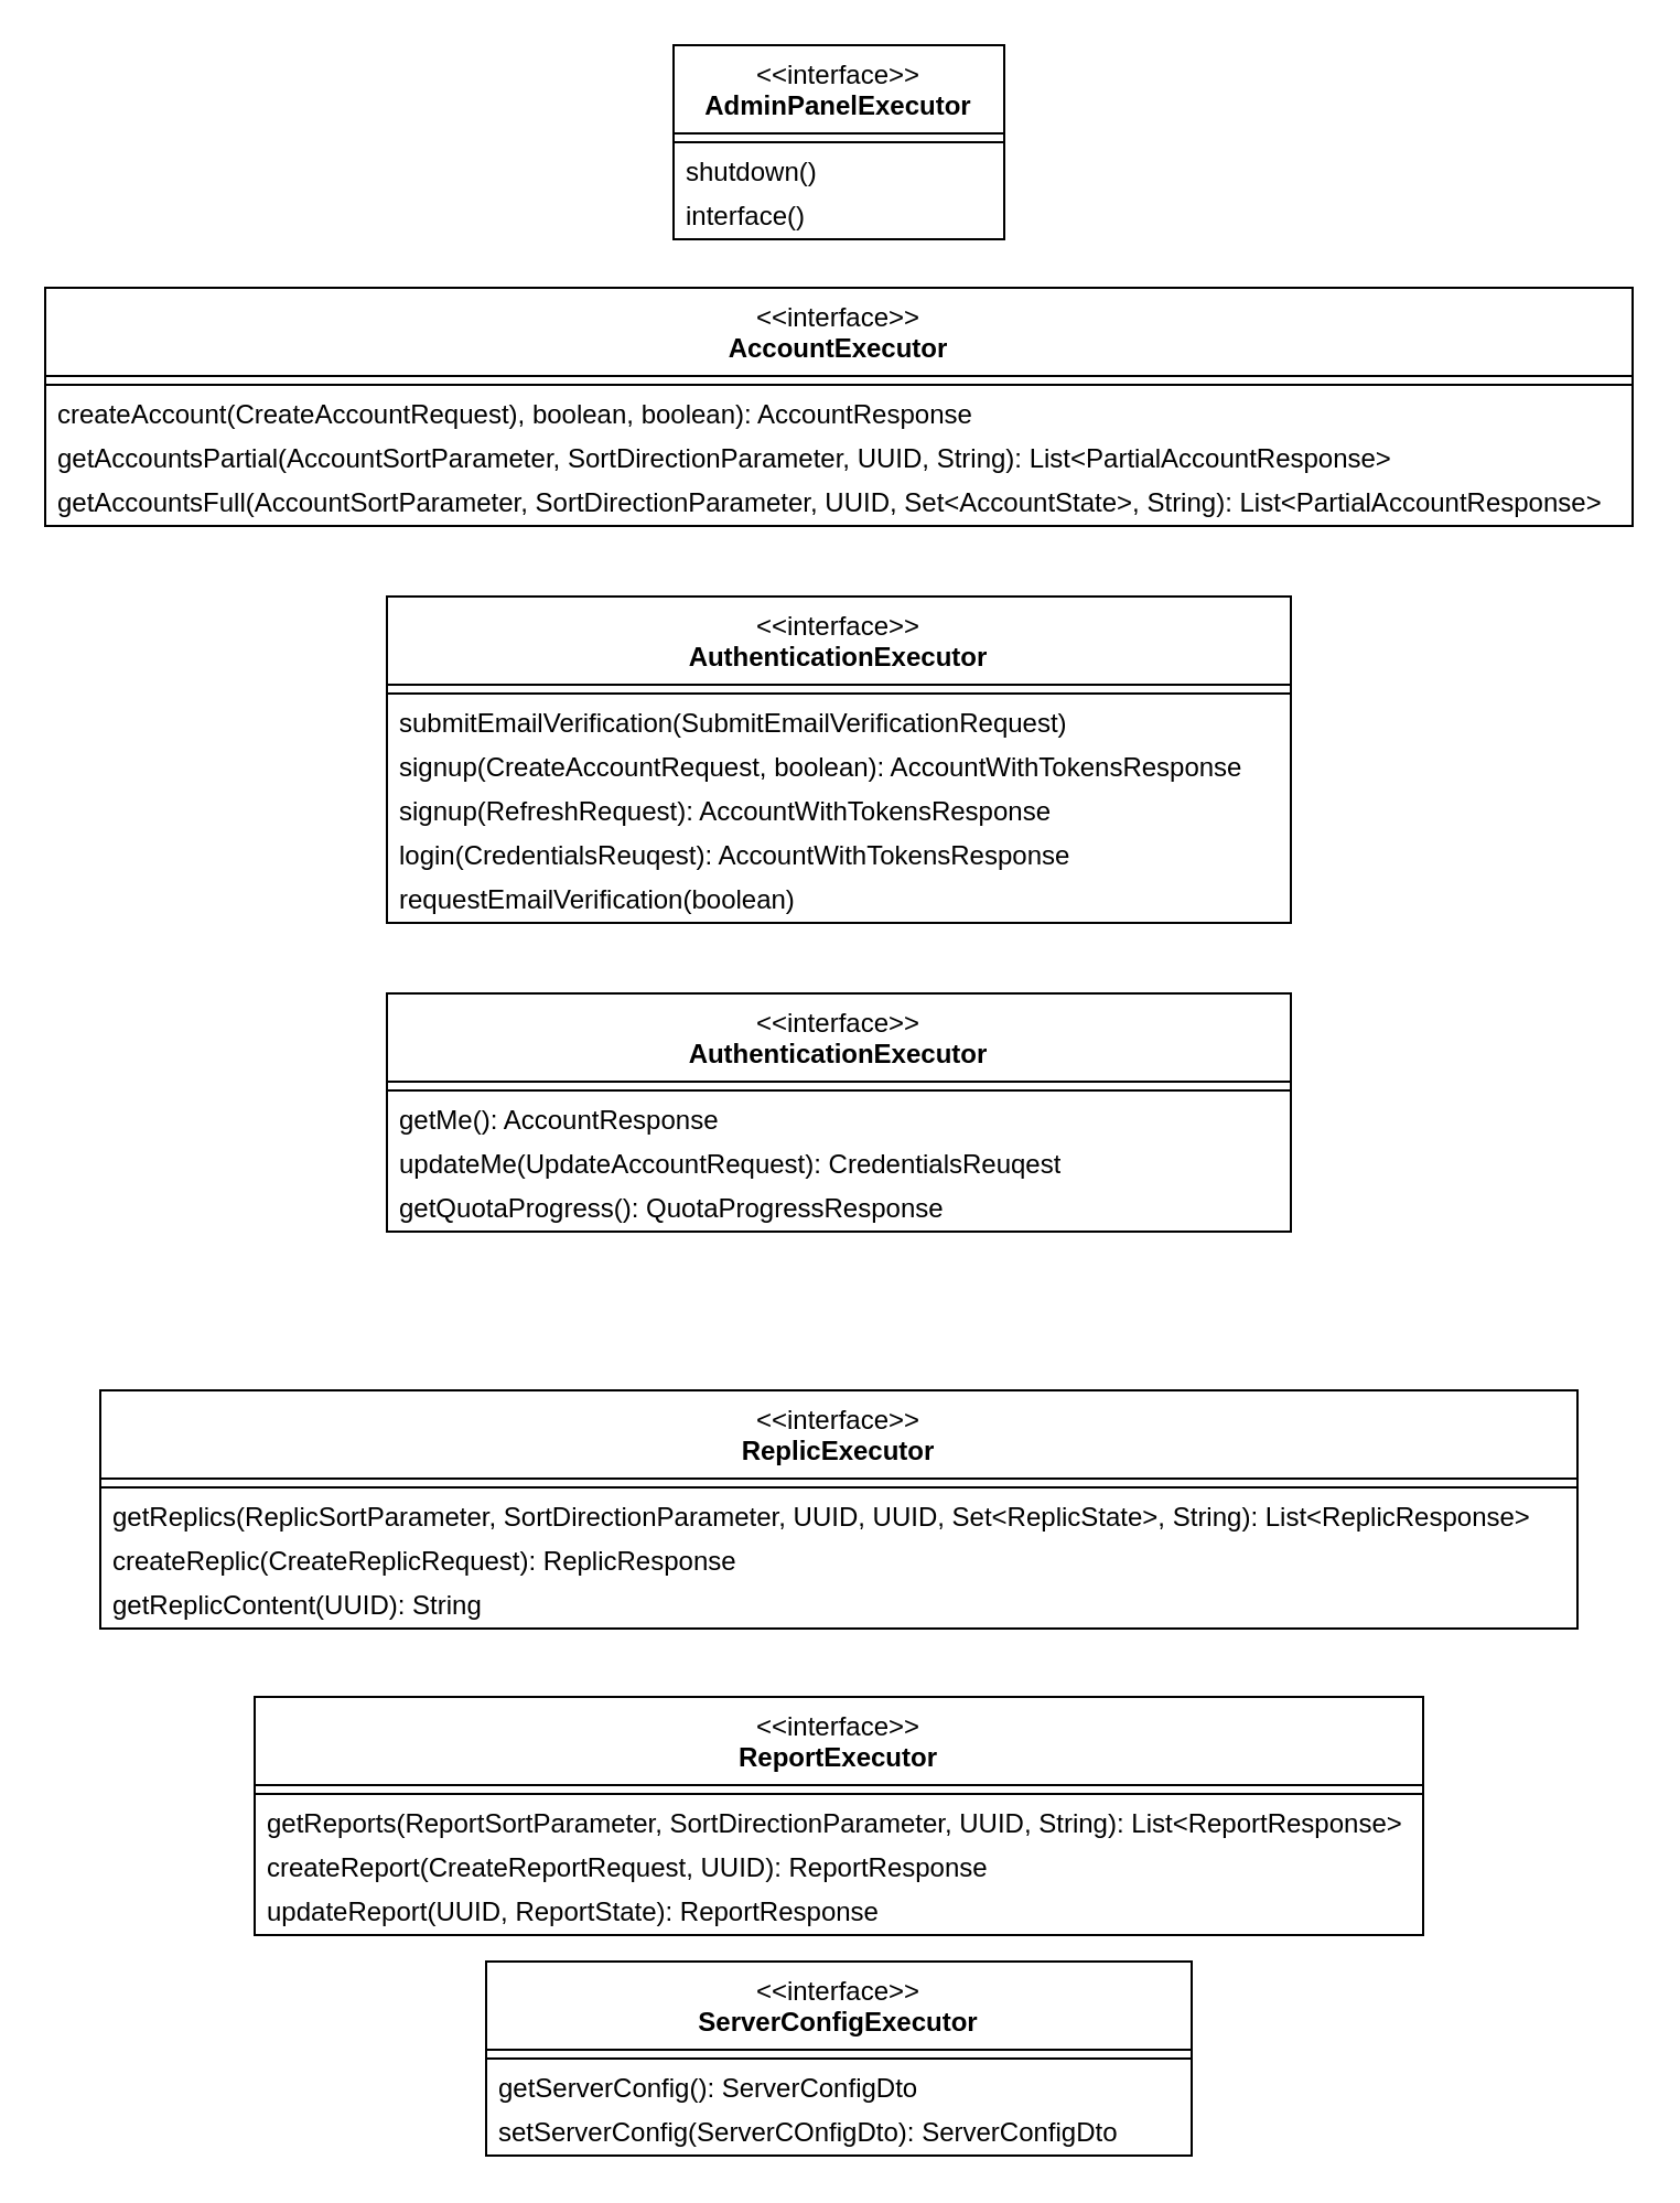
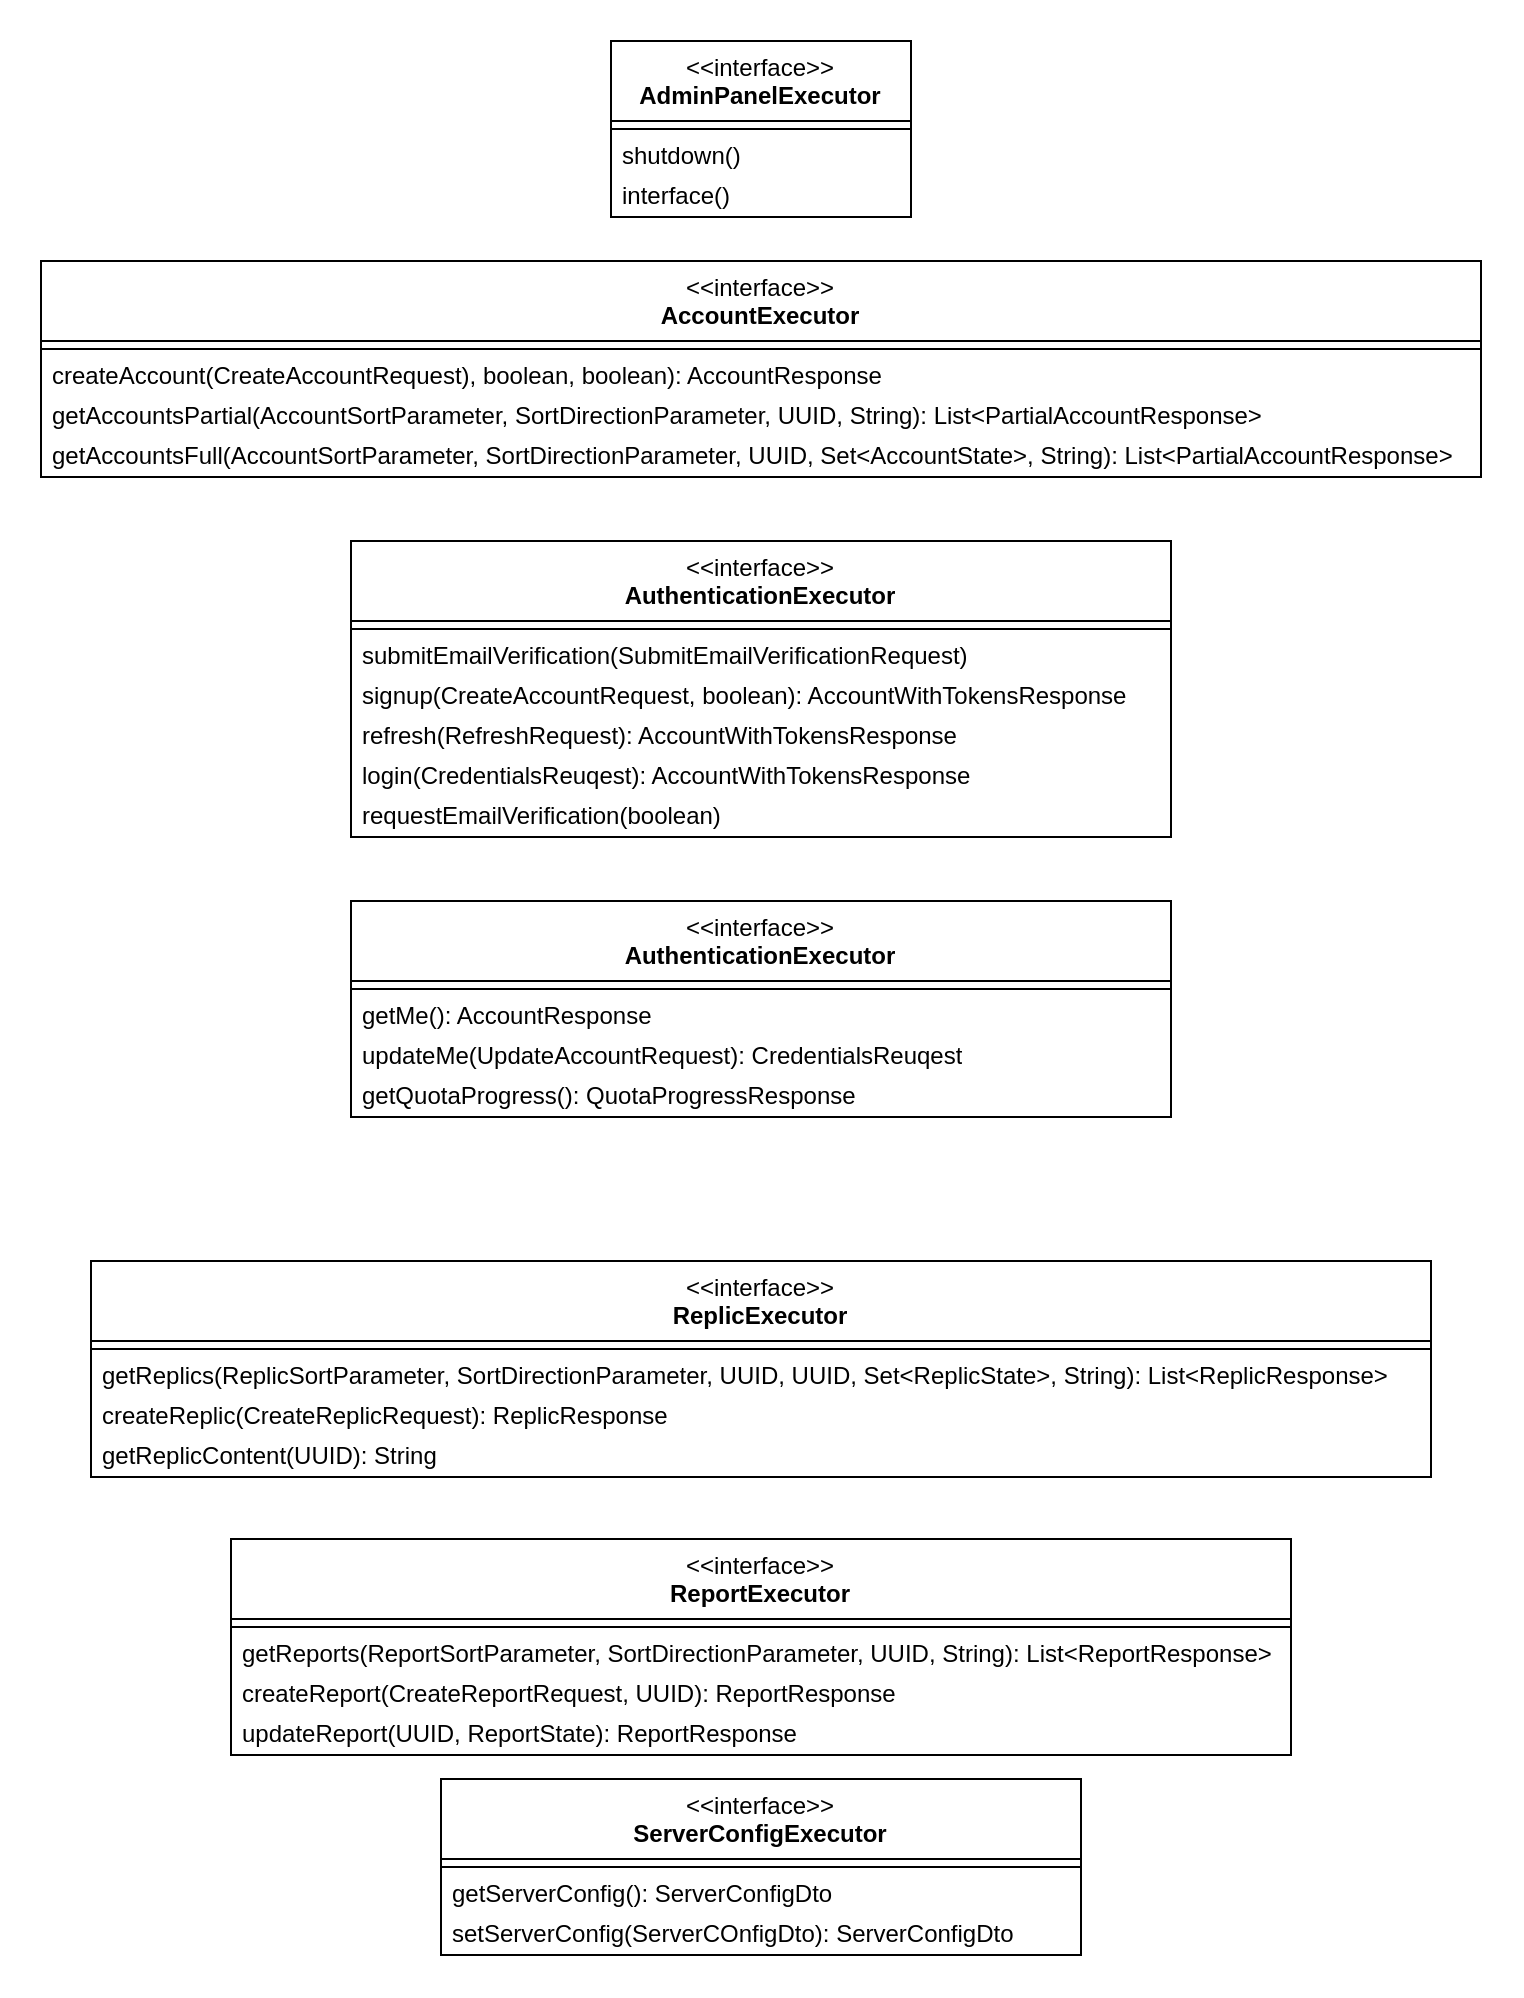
- <mxCell id="15" value="signup(RefreshRequest): AccountWithTokensResponse" style="text;html=1;strokeColor=none;fillColor=none;align=left;verticalAlign=middle;spacingLeft=4;spacingRight=4;overflow=hidden;rotatable=0;points=[[0,0.5],[1,0.5]];portConstraint=eastwest;whiteSpace=wrap;" parent="11" vertex="1"><mxGeometry y="88" width="410" height="20" as="geometry" /></mxCell>
+ <mxCell id="15" value="refresh(RefreshRequest): AccountWithTokensResponse" style="text;html=1;strokeColor=none;fillColor=none;align=left;verticalAlign=middle;spacingLeft=4;spacingRight=4;overflow=hidden;rotatable=0;points=[[0,0.5],[1,0.5]];portConstraint=eastwest;whiteSpace=wrap;" parent="11" vertex="1"><mxGeometry y="88" width="410" height="20" as="geometry" /></mxCell>
